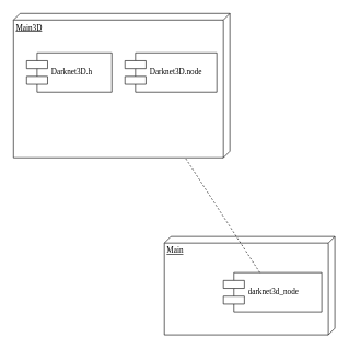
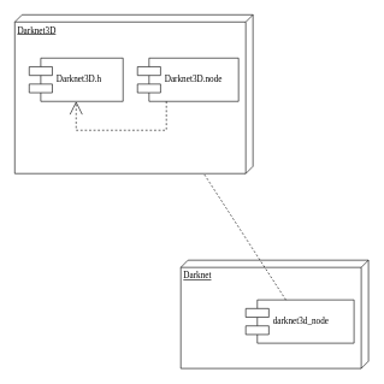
- <mxCell id="6" value="Main3D" style="verticalAlign=top;align=left;spacingTop=8;spacingLeft=2;spacingRight=12;shape=cube;size=10;direction=south;fontStyle=4;html=1;rounded=0;shadow=0;comic=0;labelBackgroundColor=none;strokeWidth=1;fontFamily=Verdana;fontSize=12" parent="5" vertex="1"><mxGeometry width="330" height="220" as="geometry" /></mxCell>
+ <mxCell id="6" value="Darknet3D" style="verticalAlign=top;align=left;spacingTop=8;spacingLeft=2;spacingRight=12;shape=cube;size=10;direction=south;fontStyle=4;html=1;rounded=0;shadow=0;comic=0;labelBackgroundColor=none;strokeWidth=1;fontFamily=Verdana;fontSize=12" parent="5" vertex="1"><mxGeometry width="330" height="220" as="geometry" /></mxCell>
+ <mxCell id="8" style="edgeStyle=orthogonalEdgeStyle;rounded=0;html=1;labelBackgroundColor=none;startArrow=none;startFill=0;startSize=8;endArrow=open;endFill=0;endSize=16;fontFamily=Verdana;fontSize=12;dashed=1;entryX=0.5;entryY=1;entryDx=0;entryDy=0;" parent="5" source="7" target="9" edge="1"><mxGeometry relative="1" as="geometry"><Array as="points"><mxPoint x="210" y="160" /><mxPoint x="85" y="160" /></Array><mxPoint x="80" y="140" as="targetPoint" /></mxGeometry></mxCell>
- <mxCell id="2" value="Main" style="verticalAlign=top;align=left;spacingTop=8;spacingLeft=2;spacingRight=12;shape=cube;size=10;direction=south;fontStyle=4;html=1;rounded=0;shadow=0;comic=0;labelBackgroundColor=none;strokeWidth=1;fontFamily=Verdana;fontSize=12" parent="1" vertex="1"><mxGeometry x="250" y="360" width="260" height="150" as="geometry" /></mxCell>
+ <mxCell id="2" value="Darknet" style="verticalAlign=top;align=left;spacingTop=8;spacingLeft=2;spacingRight=12;shape=cube;size=10;direction=south;fontStyle=4;html=1;rounded=0;shadow=0;comic=0;labelBackgroundColor=none;strokeWidth=1;fontFamily=Verdana;fontSize=12" parent="1" vertex="1"><mxGeometry x="250" y="360" width="260" height="150" as="geometry" /></mxCell>
